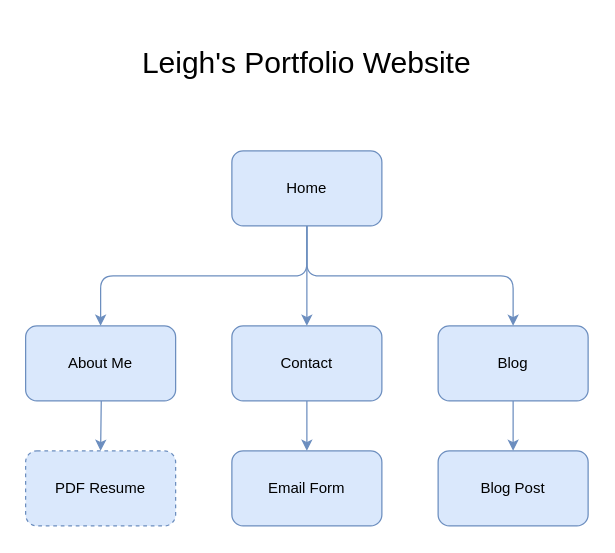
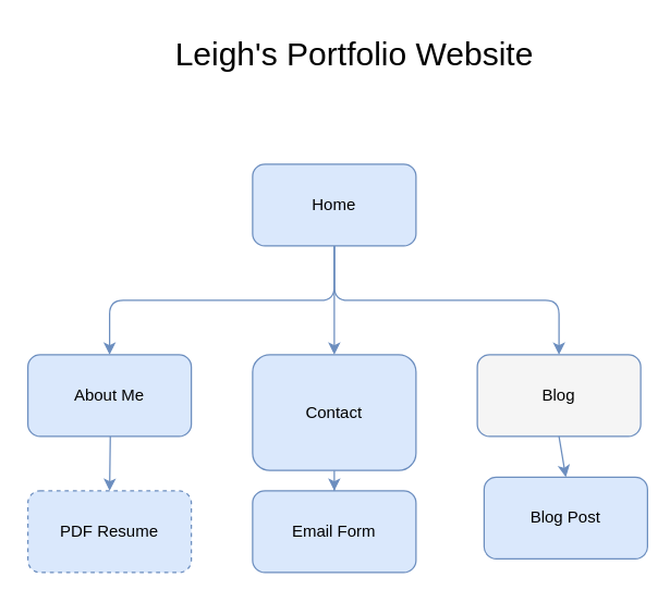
- <mxCell id="13" value="Leigh's Portfolio Website" style="text;html=1;align=center;verticalAlign=middle;whiteSpace=wrap;rounded=0;fontSize=24;" parent="1" vertex="1"><mxGeometry x="85" y="20" width="320" height="60" as="geometry" /></mxCell>
+ <mxCell id="13" value="Leigh's Portfolio Website" style="text;html=1;align=center;verticalAlign=middle;whiteSpace=wrap;rounded=0;fontSize=24;" parent="1" vertex="1"><mxGeometry x="100" y="10" width="320" height="60" as="geometry" /></mxCell>
- <mxCell id="7" value="Contact" style="rounded=1;whiteSpace=wrap;html=1;fillColor=#dae8fc;strokeColor=#6c8ebf;" parent="1" vertex="1"><mxGeometry x="185" y="260" width="120" height="60" as="geometry" /></mxCell>
+ <mxCell id="7" value="Contact" style="rounded=1;whiteSpace=wrap;html=1;fillColor=#dae8fc;strokeColor=#6c8ebf;" parent="1" vertex="1"><mxGeometry x="185" y="260" width="120" height="85" as="geometry" /></mxCell>
- <mxCell id="8" value="Blog" style="rounded=1;whiteSpace=wrap;html=1;fillColor=#dae8fc;strokeColor=#6c8ebf;" parent="1" vertex="1"><mxGeometry x="350" y="260" width="120" height="60" as="geometry" /></mxCell>
+ <mxCell id="8" value="Blog" style="rounded=1;whiteSpace=wrap;html=1;fillColor=#f5f5f5;strokeColor=#6c8ebf;" parent="1" vertex="1"><mxGeometry x="350" y="260" width="120" height="60" as="geometry" /></mxCell>
- <mxCell id="11" value="Blog Post" style="rounded=1;whiteSpace=wrap;html=1;fillColor=#dae8fc;strokeColor=#6c8ebf;" parent="1" vertex="1"><mxGeometry x="350" y="360" width="120" height="60" as="geometry" /></mxCell>
+ <mxCell id="11" value="Blog Post" style="rounded=1;whiteSpace=wrap;html=1;fillColor=#dae8fc;strokeColor=#6c8ebf;" parent="1" vertex="1"><mxGeometry x="355" y="350" width="120" height="60" as="geometry" /></mxCell>
